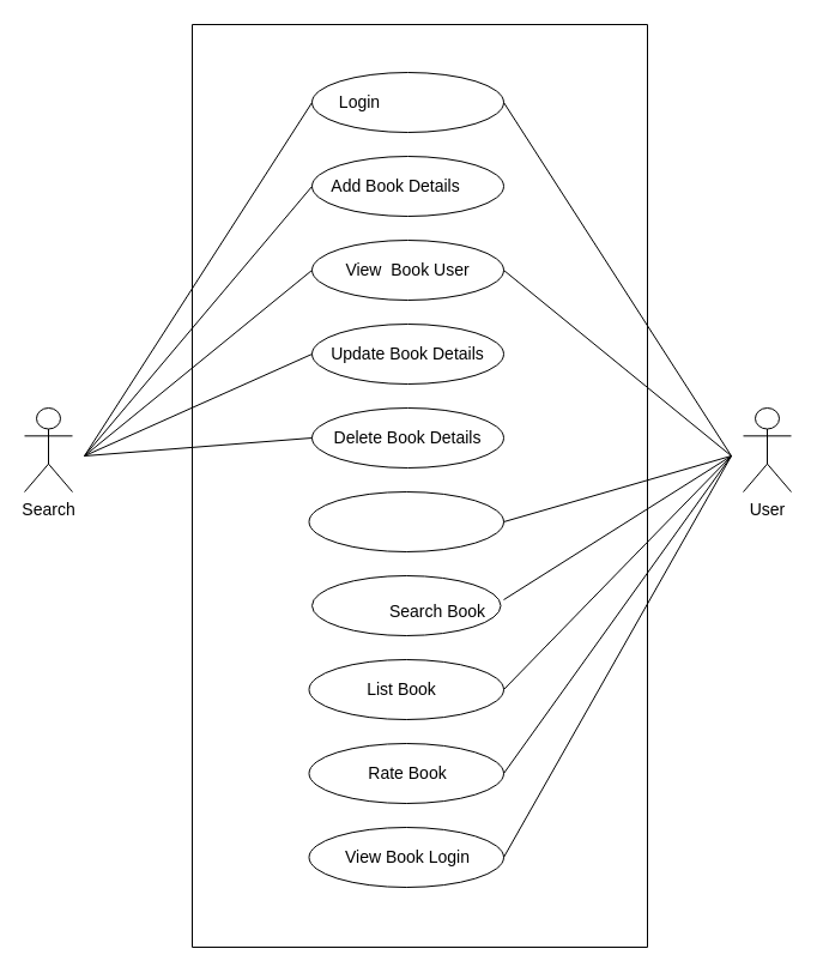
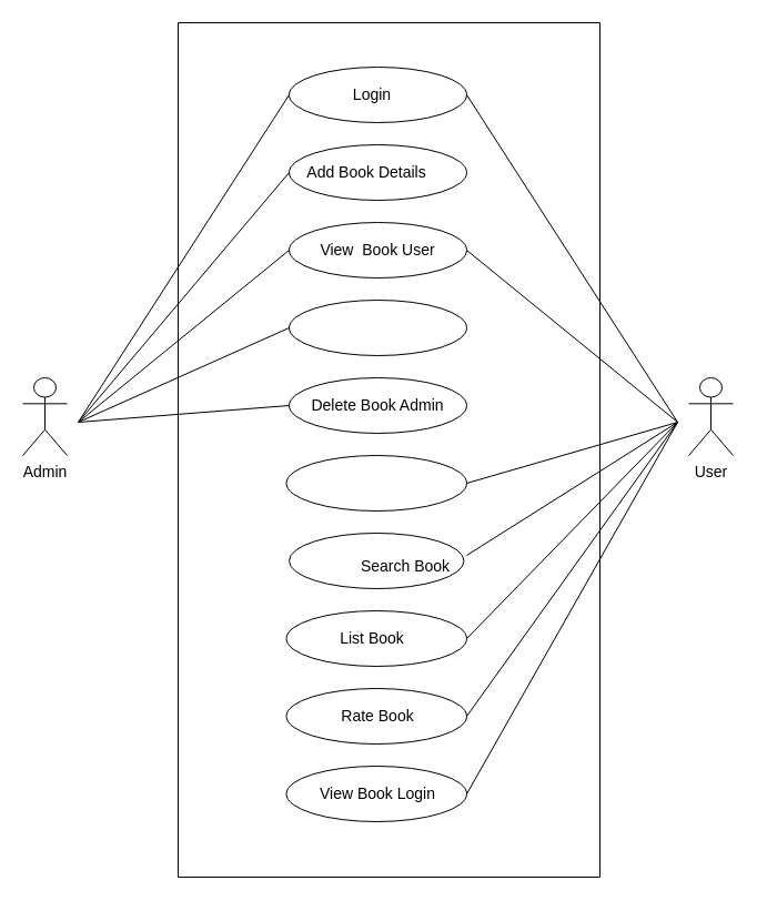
- <mxCell id="27" value="&lt;font style=&quot;font-size: 14px;&quot;&gt;Login&lt;/font&gt;" style="text;html=1;strokeColor=none;fillColor=none;align=center;verticalAlign=middle;whiteSpace=wrap;rounded=0;" vertex="1" parent="1"><mxGeometry x="270" y="70" width="60" height="30" as="geometry" /></mxCell>
+ <mxCell id="27" value="&lt;font style=&quot;font-size: 14px;&quot;&gt;Login&lt;/font&gt;" style="text;html=1;strokeColor=none;fillColor=none;align=center;verticalAlign=middle;whiteSpace=wrap;rounded=0;" vertex="1" parent="1"><mxGeometry x="305" y="70" width="60" height="30" as="geometry" /></mxCell>
- <mxCell id="11" value="&lt;font style=&quot;font-size: 14px;&quot;&gt;Update Book Details&lt;/font&gt;" style="text;html=1;strokeColor=none;fillColor=none;align=center;verticalAlign=middle;whiteSpace=wrap;rounded=0;" vertex="1" parent="1"><mxGeometry x="270" y="285" width="140" height="20" as="geometry" /></mxCell>
- <mxCell id="14" value="&lt;font style=&quot;font-size: 14px;&quot;&gt;Delete Book Details&lt;/font&gt;" style="text;html=1;strokeColor=none;fillColor=none;align=center;verticalAlign=middle;whiteSpace=wrap;rounded=0;" vertex="1" parent="1"><mxGeometry x="270" y="350" width="140" height="30" as="geometry" /></mxCell>
+ <mxCell id="14" value="&lt;font style=&quot;font-size: 14px;&quot;&gt;Delete Book Admin&lt;/font&gt;" style="text;html=1;strokeColor=none;fillColor=none;align=center;verticalAlign=middle;whiteSpace=wrap;rounded=0;" vertex="1" parent="1"><mxGeometry x="270" y="350" width="140" height="30" as="geometry" /></mxCell>
- <mxCell id="15" value="&lt;font style=&quot;font-size: 14px;&quot;&gt;Search&lt;/font&gt;" style="shape=umlActor;verticalLabelPosition=bottom;verticalAlign=top;html=1;outlineConnect=0;" vertex="1" parent="1"><mxGeometry x="20" y="340" width="40" height="70" as="geometry" /></mxCell>
+ <mxCell id="15" value="&lt;font style=&quot;font-size: 14px;&quot;&gt;Admin&lt;/font&gt;" style="shape=umlActor;verticalLabelPosition=bottom;verticalAlign=top;html=1;outlineConnect=0;" vertex="1" parent="1"><mxGeometry x="20" y="340" width="40" height="70" as="geometry" /></mxCell>
